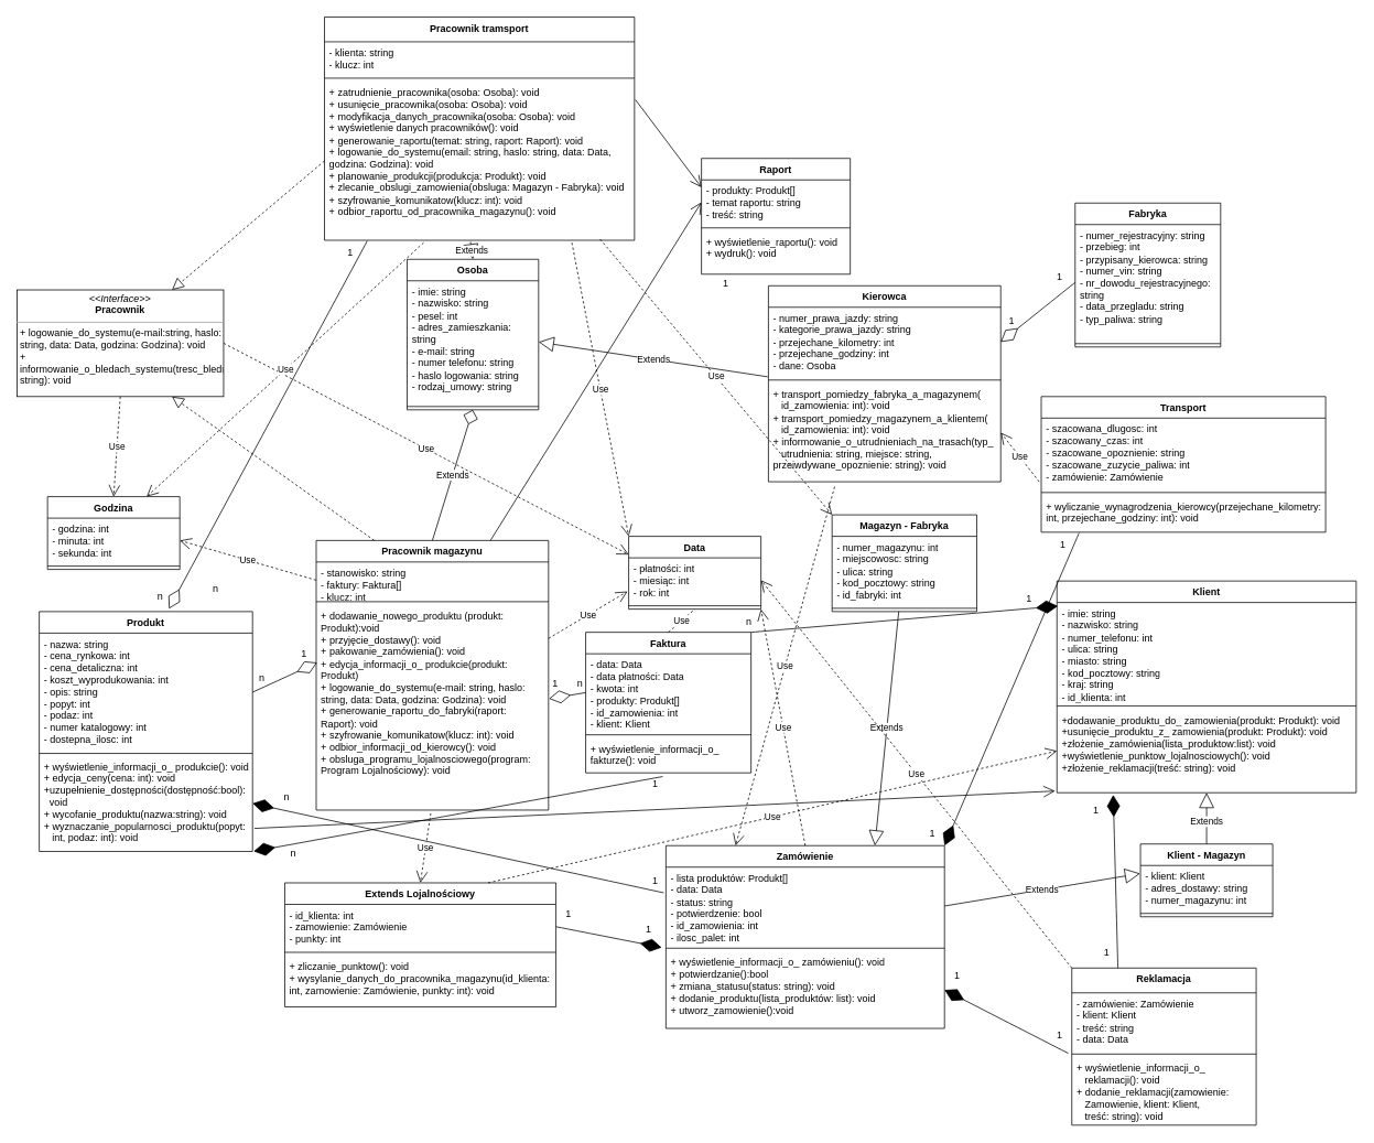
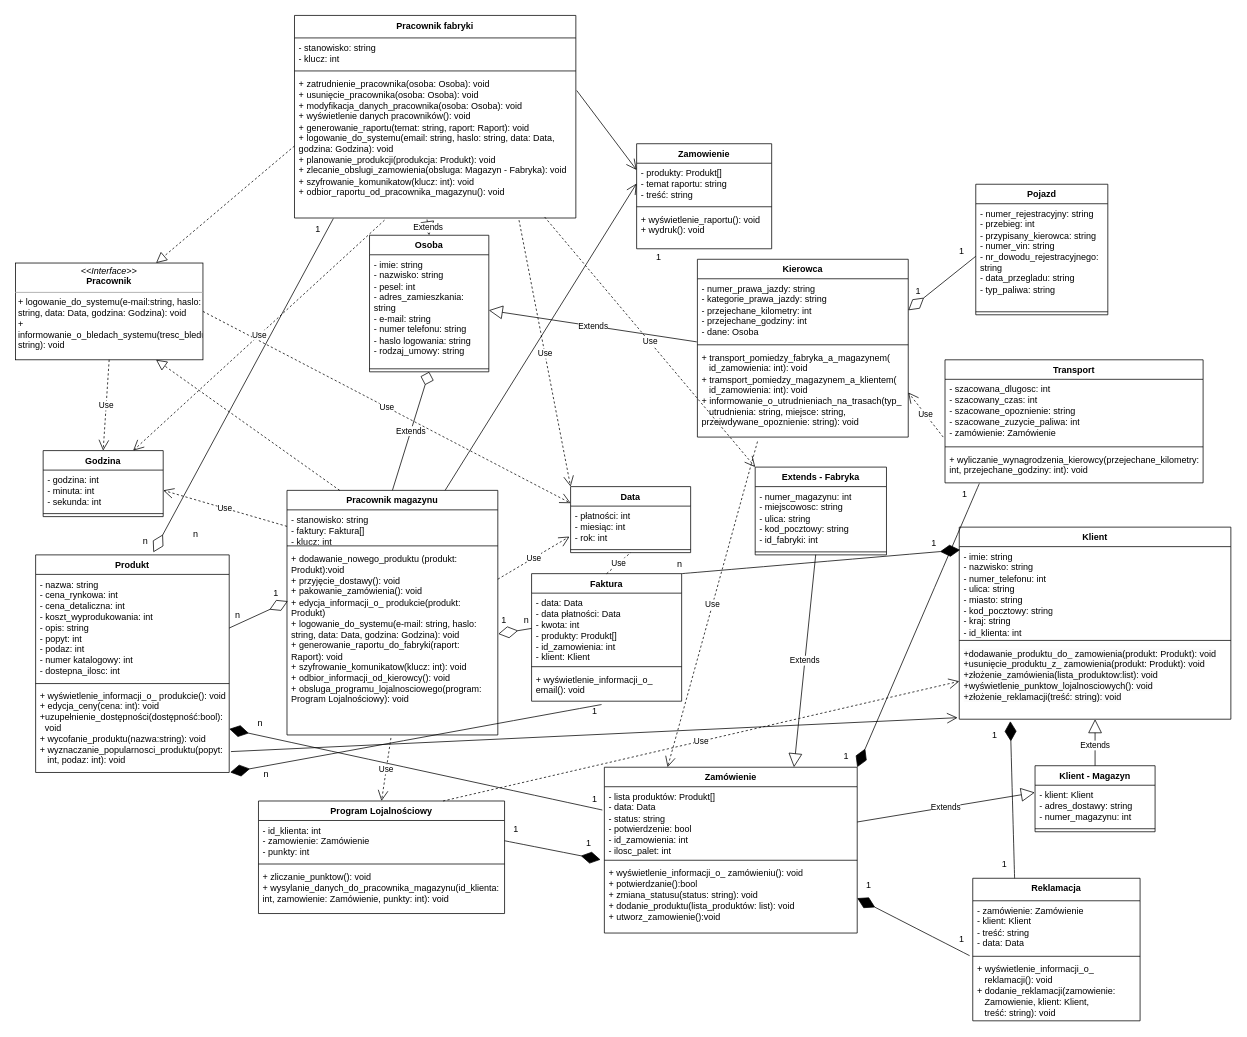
- <mxCell id="45" value="Pracownik tramsport" style="swimlane;fontStyle=1;align=center;verticalAlign=top;childLayout=stackLayout;horizontal=1;startSize=30;horizontalStack=0;resizeParent=1;resizeParentMax=0;resizeLast=0;collapsible=1;marginBottom=0;whiteSpace=wrap;html=1;" vertex="1" parent="1"><mxGeometry x="392" y="20" width="375" height="270" as="geometry" /></mxCell>
+ <mxCell id="45" value="Pracownik fabryki" style="swimlane;fontStyle=1;align=center;verticalAlign=top;childLayout=stackLayout;horizontal=1;startSize=30;horizontalStack=0;resizeParent=1;resizeParentMax=0;resizeLast=0;collapsible=1;marginBottom=0;whiteSpace=wrap;html=1;" vertex="1" parent="1"><mxGeometry x="392" y="20" width="375" height="270" as="geometry" /></mxCell>
- <mxCell id="46" value="- klienta: string&lt;div&gt;- klucz: int&lt;/div&gt;" style="text;strokeColor=none;fillColor=none;align=left;verticalAlign=top;spacingLeft=4;spacingRight=4;overflow=hidden;rotatable=0;points=[[0,0.5],[1,0.5]];portConstraint=eastwest;whiteSpace=wrap;html=1;" vertex="1" parent="45"><mxGeometry y="30" width="375" height="40" as="geometry" /></mxCell>
+ <mxCell id="46" value="- stanowisko: string&lt;div&gt;- klucz: int&lt;/div&gt;" style="text;strokeColor=none;fillColor=none;align=left;verticalAlign=top;spacingLeft=4;spacingRight=4;overflow=hidden;rotatable=0;points=[[0,0.5],[1,0.5]];portConstraint=eastwest;whiteSpace=wrap;html=1;" vertex="1" parent="45"><mxGeometry y="30" width="375" height="40" as="geometry" /></mxCell>
- <mxCell id="29" value="Raport" style="swimlane;fontStyle=1;align=center;verticalAlign=top;childLayout=stackLayout;horizontal=1;startSize=26;horizontalStack=0;resizeParent=1;resizeParentMax=0;resizeLast=0;collapsible=1;marginBottom=0;whiteSpace=wrap;html=1;" vertex="1" parent="1"><mxGeometry x="848" y="191" width="180" height="140" as="geometry" /></mxCell>
+ <mxCell id="29" value="Zamowienie" style="swimlane;fontStyle=1;align=center;verticalAlign=top;childLayout=stackLayout;horizontal=1;startSize=26;horizontalStack=0;resizeParent=1;resizeParentMax=0;resizeLast=0;collapsible=1;marginBottom=0;whiteSpace=wrap;html=1;" vertex="1" parent="1"><mxGeometry x="848" y="191" width="180" height="140" as="geometry" /></mxCell>
- <mxCell id="16" value="Fabryka" style="swimlane;fontStyle=1;align=center;verticalAlign=top;childLayout=stackLayout;horizontal=1;startSize=26;horizontalStack=0;resizeParent=1;resizeParentMax=0;resizeLast=0;collapsible=1;marginBottom=0;whiteSpace=wrap;html=1;" vertex="1" parent="1"><mxGeometry x="1300" y="245" width="176" height="174" as="geometry" /></mxCell>
+ <mxCell id="16" value="Pojazd" style="swimlane;fontStyle=1;align=center;verticalAlign=top;childLayout=stackLayout;horizontal=1;startSize=26;horizontalStack=0;resizeParent=1;resizeParentMax=0;resizeLast=0;collapsible=1;marginBottom=0;whiteSpace=wrap;html=1;" vertex="1" parent="1"><mxGeometry x="1300" y="245" width="176" height="174" as="geometry" /></mxCell>
- <mxCell id="23" value="Magazyn - Fabryka" style="swimlane;fontStyle=1;align=center;verticalAlign=top;childLayout=stackLayout;horizontal=1;startSize=26;horizontalStack=0;resizeParent=1;resizeParentMax=0;resizeLast=0;collapsible=1;marginBottom=0;whiteSpace=wrap;html=1;" vertex="1" parent="1"><mxGeometry x="1006" y="622" width="175" height="117" as="geometry" /></mxCell>
+ <mxCell id="23" value="Extends - Fabryka" style="swimlane;fontStyle=1;align=center;verticalAlign=top;childLayout=stackLayout;horizontal=1;startSize=26;horizontalStack=0;resizeParent=1;resizeParentMax=0;resizeLast=0;collapsible=1;marginBottom=0;whiteSpace=wrap;html=1;" vertex="1" parent="1"><mxGeometry x="1006" y="622" width="175" height="117" as="geometry" /></mxCell>
- <mxCell id="60" value="+ wyświetlenie_informacji_o_ fakturze(): void" style="text;strokeColor=none;fillColor=none;align=left;verticalAlign=top;spacingLeft=4;spacingRight=4;overflow=hidden;rotatable=0;points=[[0,0.5],[1,0.5]];portConstraint=eastwest;whiteSpace=wrap;html=1;" vertex="1" parent="57"><mxGeometry y="128" width="200" height="42" as="geometry" /></mxCell>
+ <mxCell id="60" value="+ wyświetlenie_informacji_o_ email(): void" style="text;strokeColor=none;fillColor=none;align=left;verticalAlign=top;spacingLeft=4;spacingRight=4;overflow=hidden;rotatable=0;points=[[0,0.5],[1,0.5]];portConstraint=eastwest;whiteSpace=wrap;html=1;" vertex="1" parent="57"><mxGeometry y="128" width="200" height="42" as="geometry" /></mxCell>
- <mxCell id="93" value="Use" style="endArrow=open;endSize=12;dashed=1;html=1;rounded=0;exitX=0.5;exitY=0;exitDx=0;exitDy=0;entryX=1;entryY=1;entryDx=0;entryDy=0;" edge="1" parent="1" source="78" target="9"><mxGeometry width="160" relative="1" as="geometry"><mxPoint x="961" y="876" as="sourcePoint" /><mxPoint x="1451" y="1131" as="targetPoint" /></mxGeometry></mxCell>
- <mxCell id="100" value="Use" style="endArrow=open;endSize=12;dashed=1;html=1;rounded=0;exitX=0;exitY=0;exitDx=0;exitDy=0;entryX=1;entryY=0.5;entryDx=0;entryDy=0;" edge="1" parent="1" source="33" target="10"><mxGeometry width="160" relative="1" as="geometry"><mxPoint x="1216" y="1132" as="sourcePoint" /><mxPoint x="1162" y="846" as="targetPoint" /></mxGeometry></mxCell>
- <mxCell id="19" value="Extends Lojalnościowy" style="swimlane;fontStyle=1;align=center;verticalAlign=top;childLayout=stackLayout;horizontal=1;startSize=26;horizontalStack=0;resizeParent=1;resizeParentMax=0;resizeLast=0;collapsible=1;marginBottom=0;whiteSpace=wrap;html=1;" vertex="1" parent="1"><mxGeometry x="344" y="1067" width="328" height="150" as="geometry" /></mxCell>
+ <mxCell id="19" value="Program Lojalnościowy" style="swimlane;fontStyle=1;align=center;verticalAlign=top;childLayout=stackLayout;horizontal=1;startSize=26;horizontalStack=0;resizeParent=1;resizeParentMax=0;resizeLast=0;collapsible=1;marginBottom=0;whiteSpace=wrap;html=1;" vertex="1" parent="1"><mxGeometry x="344" y="1067" width="328" height="150" as="geometry" /></mxCell>
